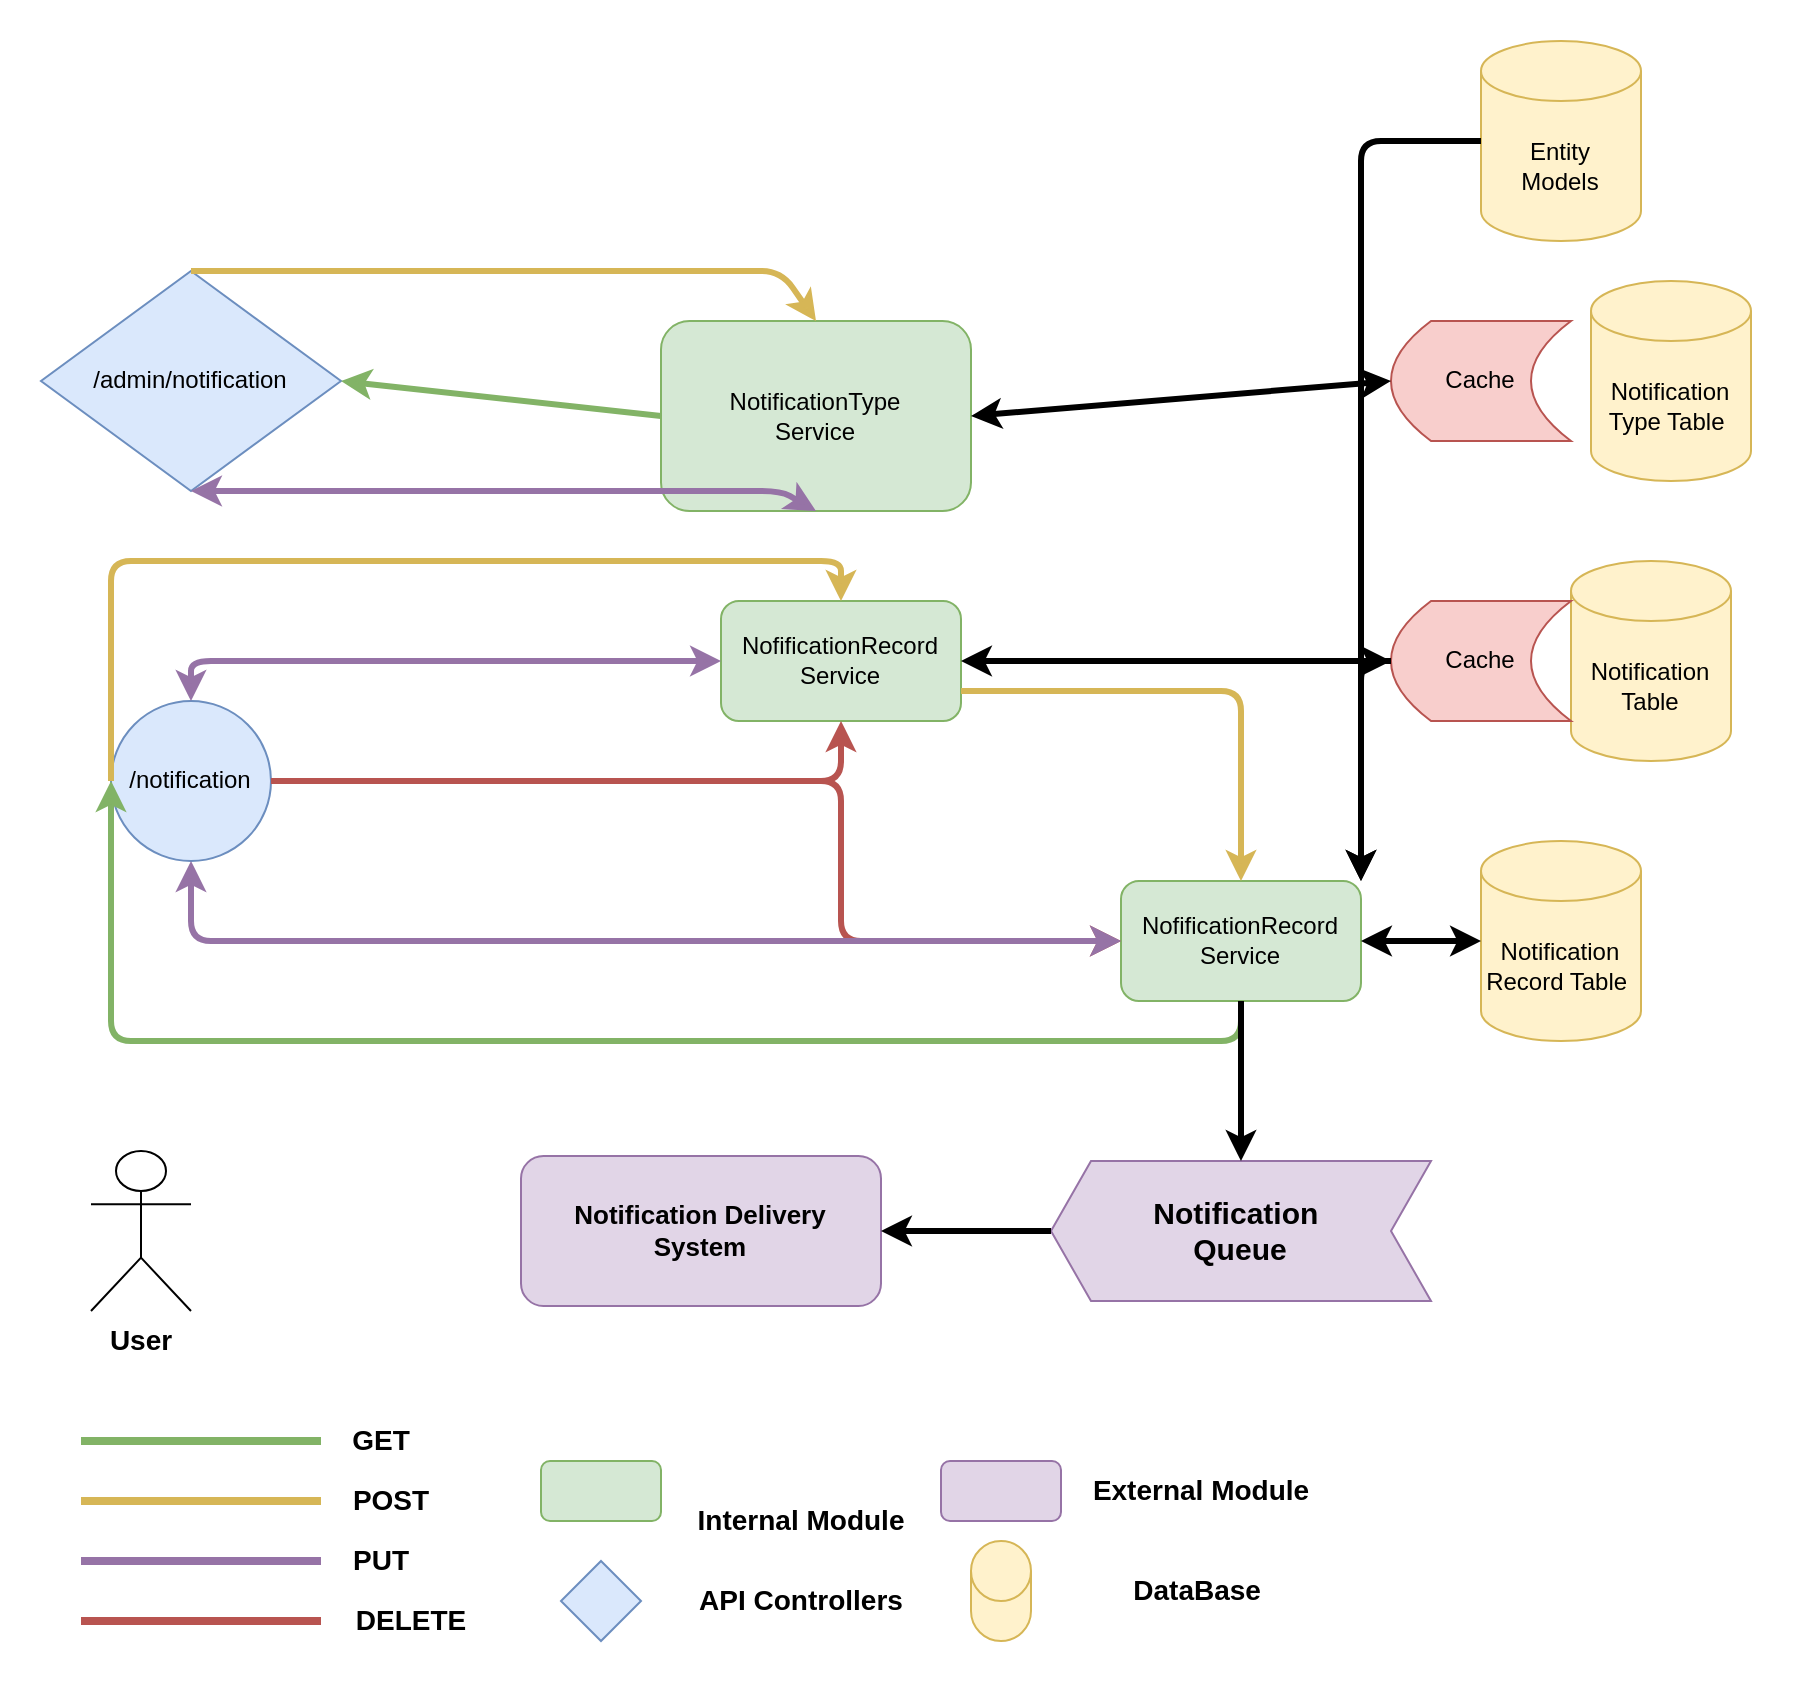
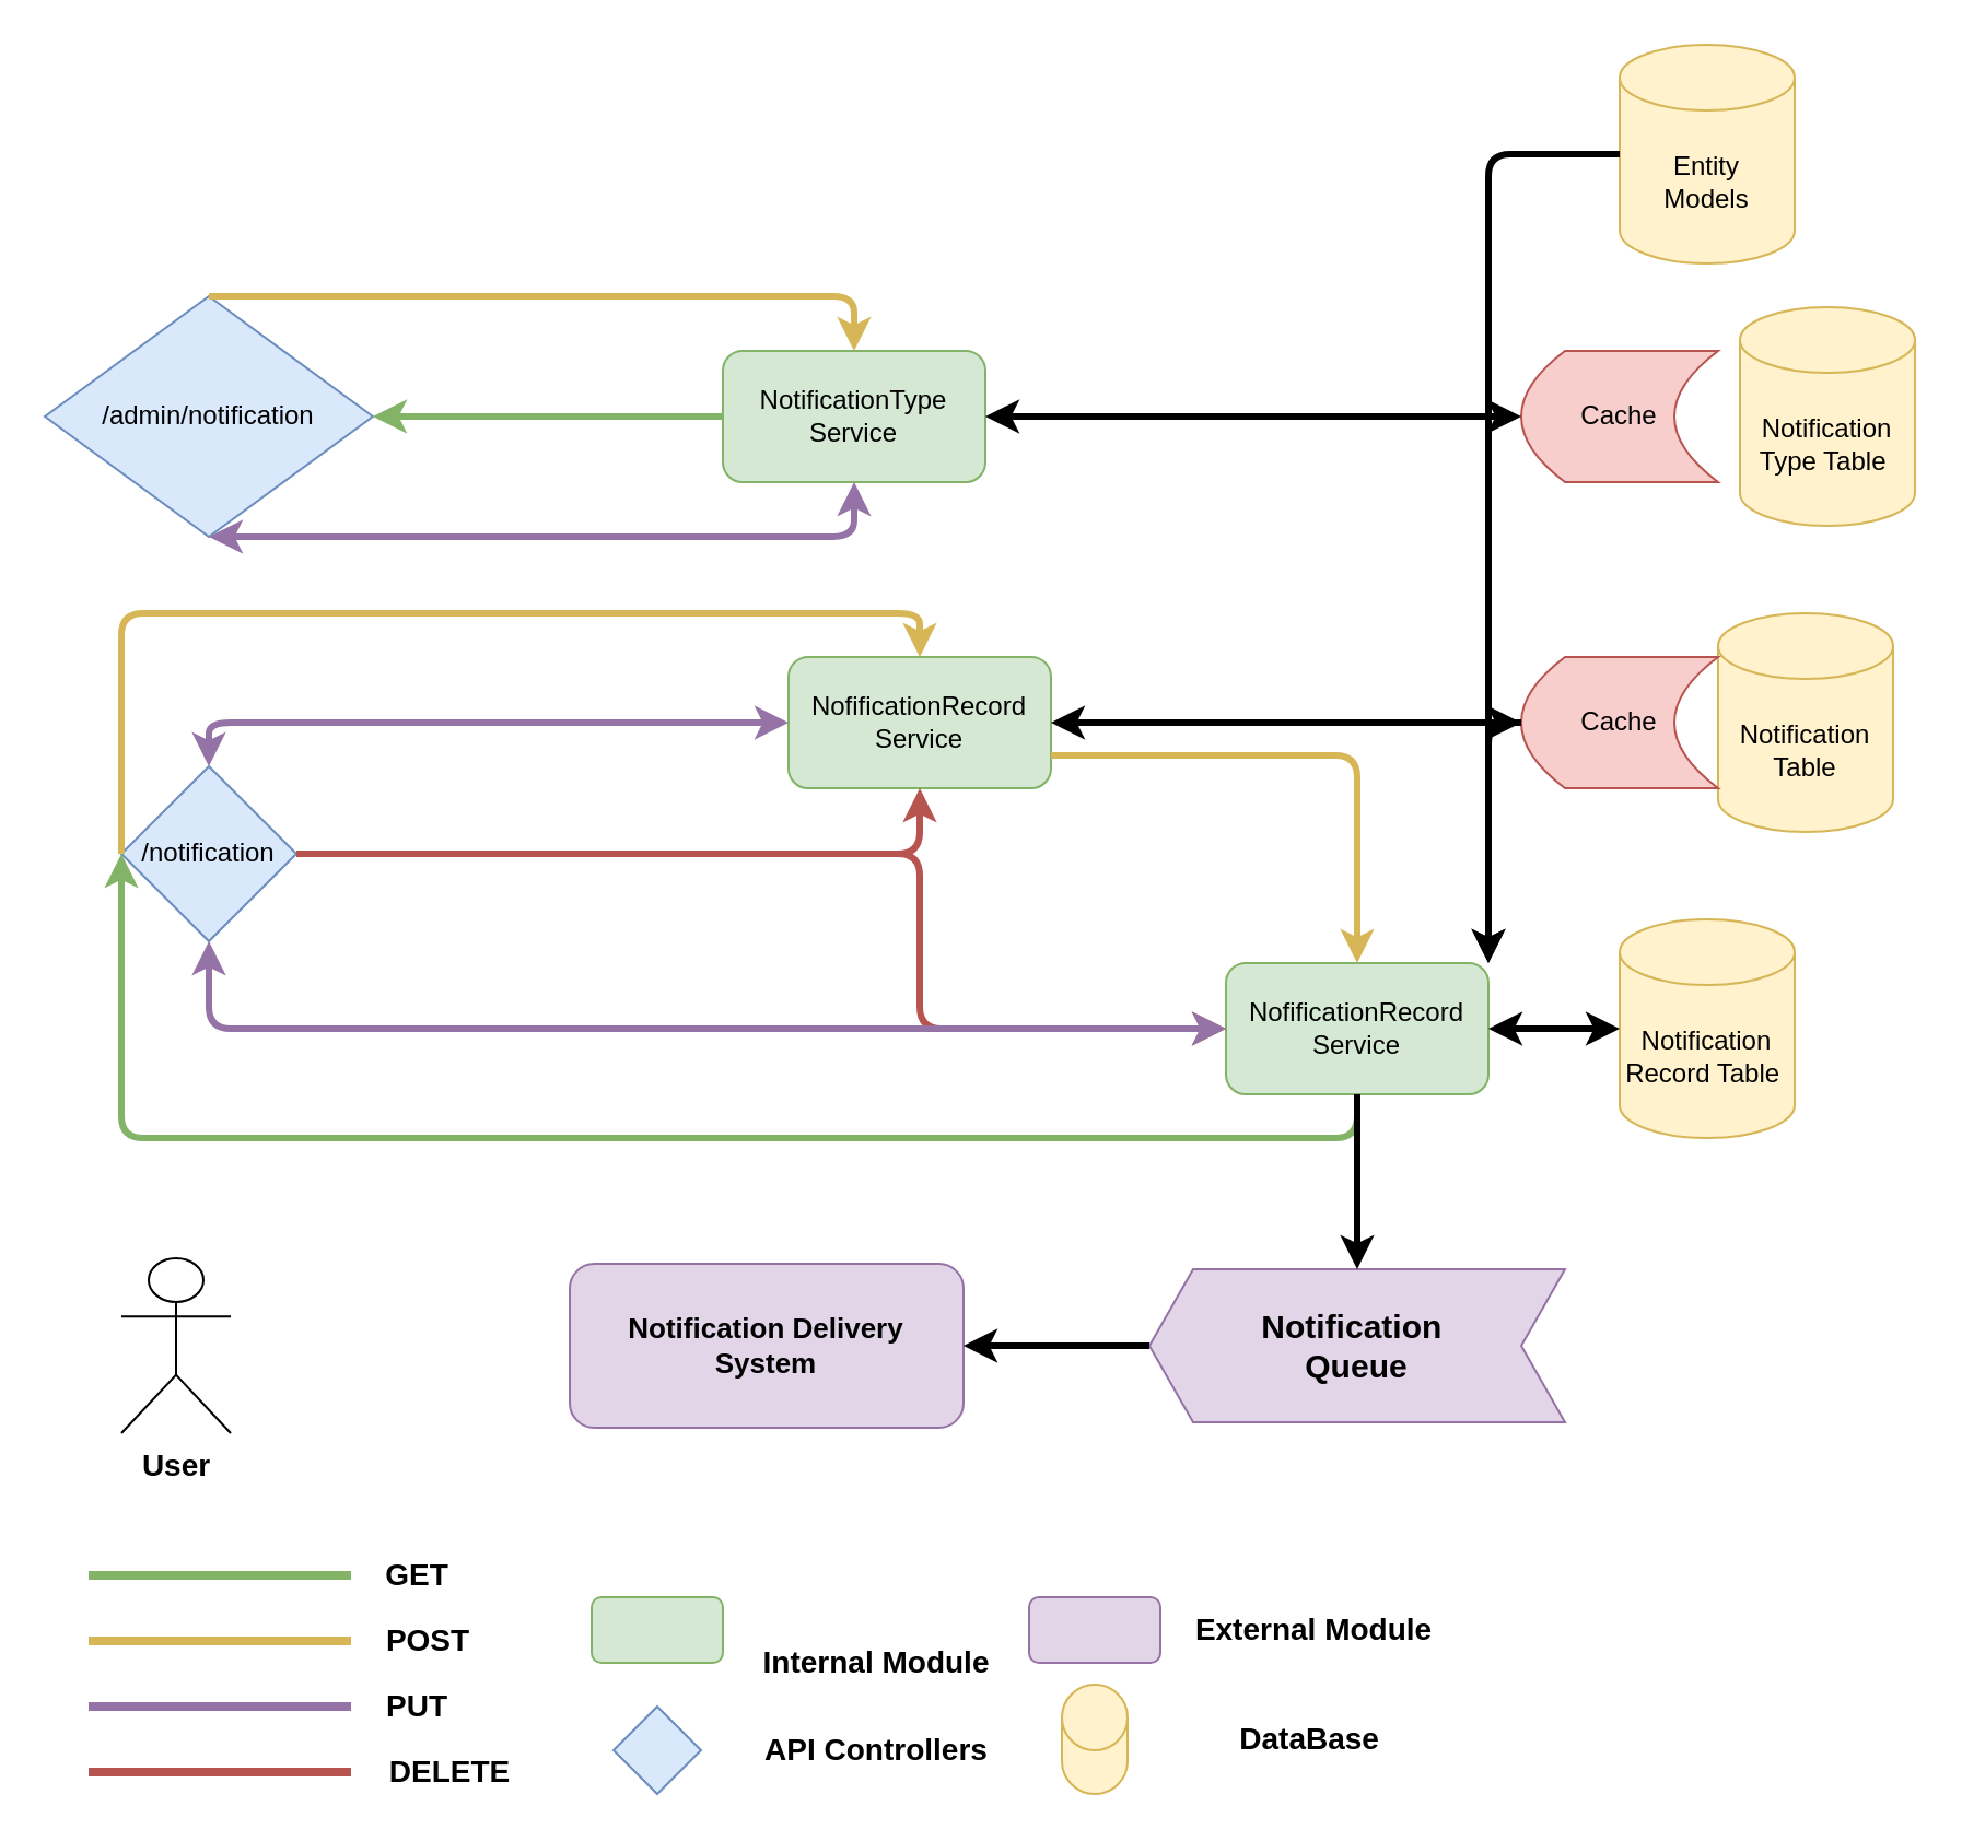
- <mxCell id="20" value="NotificationType&lt;br&gt;Service" style="rounded=1;whiteSpace=wrap;html=1;fillColor=#d5e8d4;strokeColor=#82b366;" vertex="1" parent="1"><mxGeometry x="330" y="160" width="155" height="95" as="geometry" /></mxCell>
+ <mxCell id="20" value="NotificationType&lt;br&gt;Service" style="rounded=1;whiteSpace=wrap;html=1;fillColor=#d5e8d4;strokeColor=#82b366;" vertex="1" parent="1"><mxGeometry x="330" y="160" width="120" height="60" as="geometry" /></mxCell>
- <mxCell id="10" value="/notification" style="ellipse;whiteSpace=wrap;html=1;fillColor=#dae8fc;strokeColor=#6c8ebf;" vertex="1" parent="1"><mxGeometry x="55" y="350" width="80" height="80" as="geometry" /></mxCell>
+ <mxCell id="10" value="/notification" style="rhombus;whiteSpace=wrap;html=1;fillColor=#dae8fc;strokeColor=#6c8ebf;" vertex="1" parent="1"><mxGeometry x="55" y="350" width="80" height="80" as="geometry" /></mxCell>
- <mxCell id="47" value="&lt;font style=&quot;font-size: 14px&quot;&gt;&lt;b&gt;User&lt;/b&gt;&lt;/font&gt;" style="shape=umlActor;verticalLabelPosition=bottom;verticalAlign=top;html=1;outlineConnect=0;fillColor=none;" vertex="1" parent="1"><mxGeometry x="45" y="575" width="50" height="80" as="geometry" /></mxCell>
+ <mxCell id="47" value="&lt;font style=&quot;font-size: 14px&quot;&gt;&lt;b&gt;User&lt;/b&gt;&lt;/font&gt;" style="shape=umlActor;verticalLabelPosition=bottom;verticalAlign=top;html=1;outlineConnect=0;fillColor=none;" vertex="1" parent="1"><mxGeometry x="55" y="575" width="50" height="80" as="geometry" /></mxCell>
